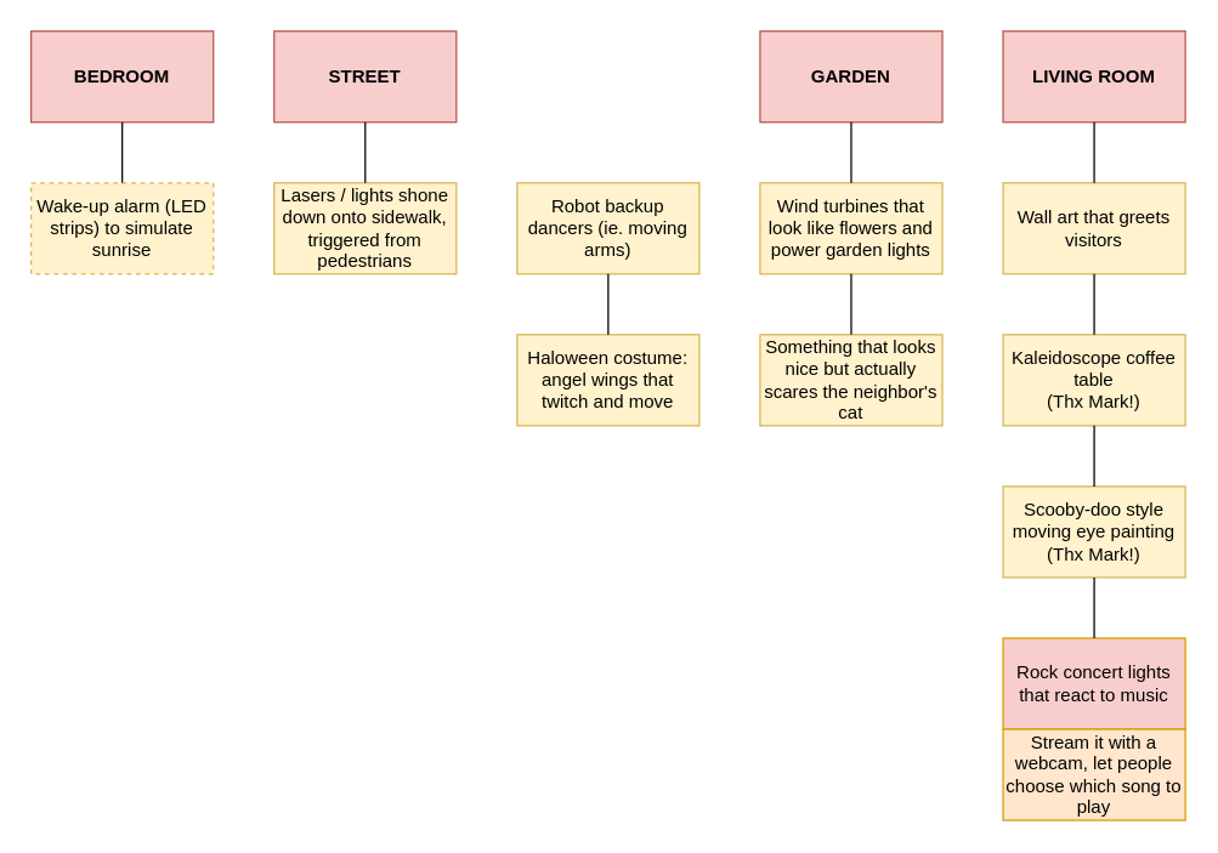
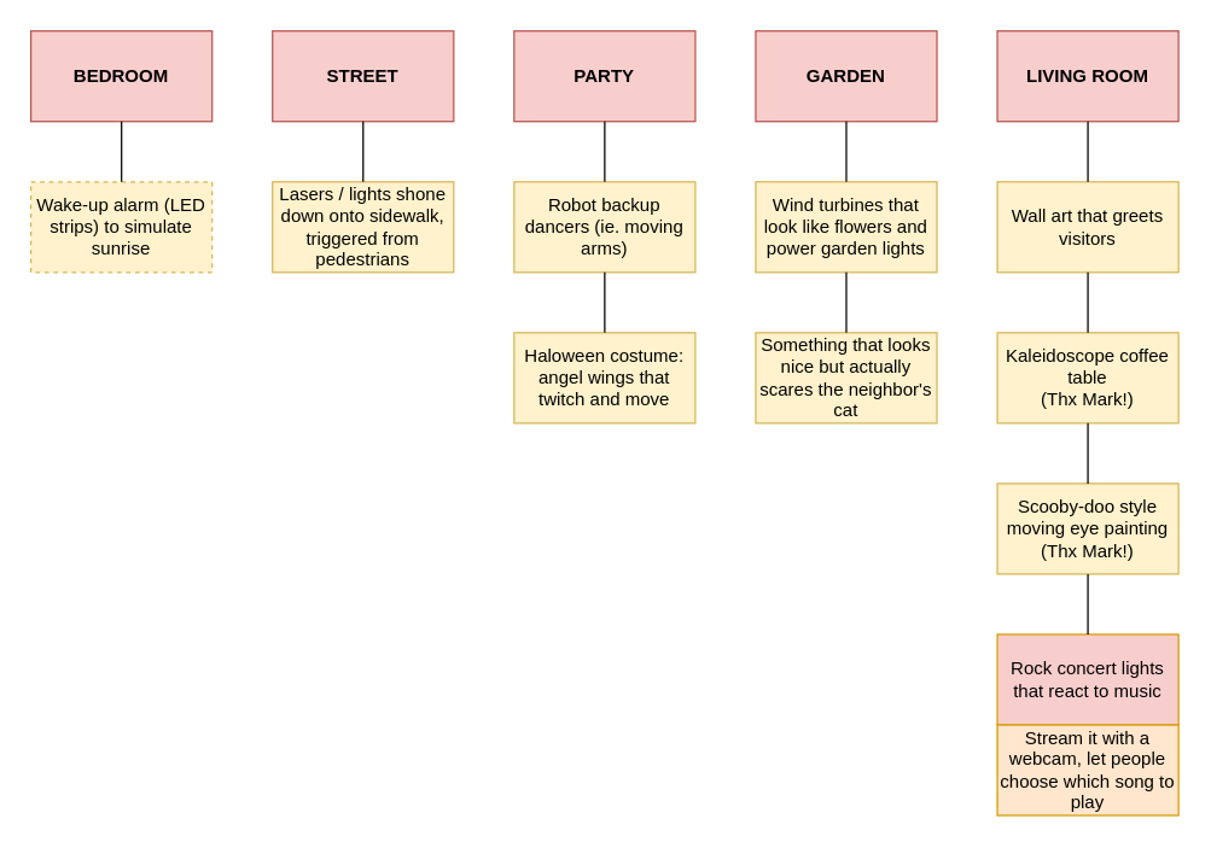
+ <mxCell id="4" value="PARTY" style="rounded=0;whiteSpace=wrap;html=1;fillColor=#f8cecc;strokeColor=#b85450;fontStyle=1" vertex="1" parent="1"><mxGeometry x="340" y="20" width="120" height="60" as="geometry" /></mxCell>
+ <mxCell id="20" value="" style="endArrow=none;html=1;entryX=0.5;entryY=1;entryDx=0;entryDy=0;exitX=0.5;exitY=0;exitDx=0;exitDy=0;" edge="1" parent="1" source="9" target="4"><mxGeometry width="50" height="50" relative="1" as="geometry"><mxPoint x="320" y="480" as="sourcePoint" /><mxPoint x="370" y="430" as="targetPoint" /></mxGeometry></mxCell>
